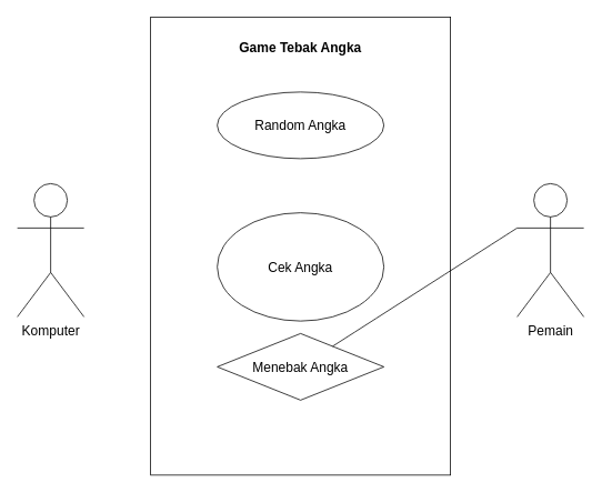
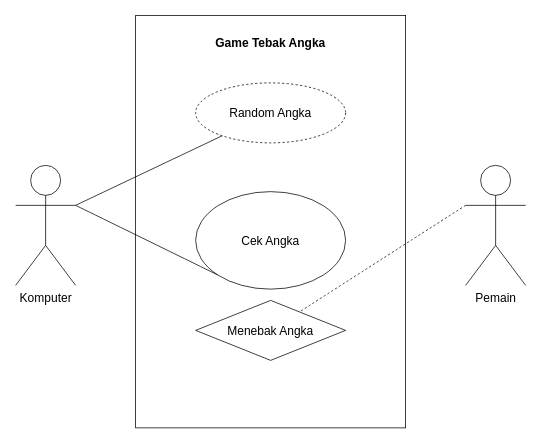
- <mxCell id="4" value="Random Angka" style="ellipse;whiteSpace=wrap;html=1;fontSize=16;" vertex="1" parent="1"><mxGeometry x="260" y="110" width="200" height="80" as="geometry" /></mxCell>
+ <mxCell id="4" value="Random Angka" style="ellipse;whiteSpace=wrap;html=1;fontSize=16;dashed=1;" vertex="1" parent="1"><mxGeometry x="260" y="110" width="200" height="80" as="geometry" /></mxCell>
+ <mxCell id="9" value="" style="endArrow=none;html=1;rounded=0;fontSize=12;startSize=8;endSize=8;curved=1;exitX=1;exitY=0.333;exitDx=0;exitDy=0;exitPerimeter=0;" edge="1" parent="1" source="7" target="4"><mxGeometry width="50" height="50" relative="1" as="geometry"><mxPoint x="320" y="350" as="sourcePoint" /><mxPoint x="258" y="160" as="targetPoint" /></mxGeometry></mxCell>
+ <mxCell id="10" value="" style="endArrow=none;html=1;rounded=0;fontSize=12;startSize=8;endSize=8;curved=1;exitX=1;exitY=0.333;exitDx=0;exitDy=0;exitPerimeter=0;entryX=0;entryY=1;entryDx=0;entryDy=0;" edge="1" parent="1" source="7" target="5"><mxGeometry width="50" height="50" relative="1" as="geometry"><mxPoint x="320" y="350" as="sourcePoint" /><mxPoint x="370" y="300" as="targetPoint" /></mxGeometry></mxCell>
- <mxCell id="11" value="" style="endArrow=none;html=1;rounded=0;fontSize=12;startSize=8;endSize=8;curved=1;exitX=0;exitY=0.333;exitDx=0;exitDy=0;exitPerimeter=0;" edge="1" parent="1" source="8" target="6"><mxGeometry width="50" height="50" relative="1" as="geometry"><mxPoint x="320" y="350" as="sourcePoint" /><mxPoint x="370" y="300" as="targetPoint" /></mxGeometry></mxCell>
+ <mxCell id="11" value="" style="endArrow=none;html=1;rounded=0;fontSize=12;startSize=8;endSize=8;curved=1;exitX=0;exitY=0.333;exitDx=0;exitDy=0;exitPerimeter=0;dashed=1;" edge="1" parent="1" source="8" target="6"><mxGeometry width="50" height="50" relative="1" as="geometry"><mxPoint x="320" y="350" as="sourcePoint" /><mxPoint x="370" y="300" as="targetPoint" /></mxGeometry></mxCell>
